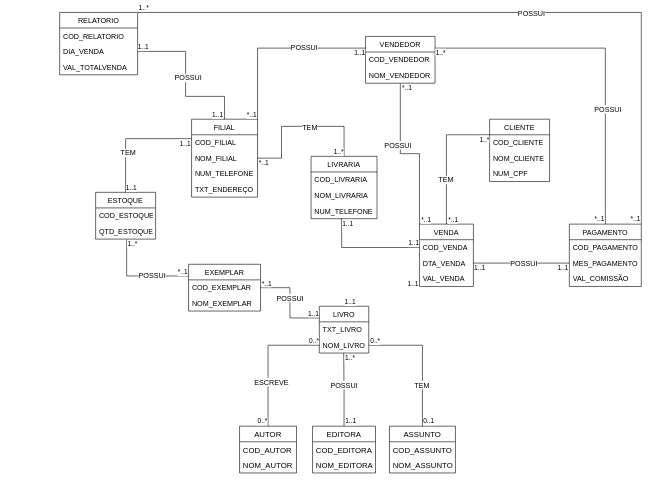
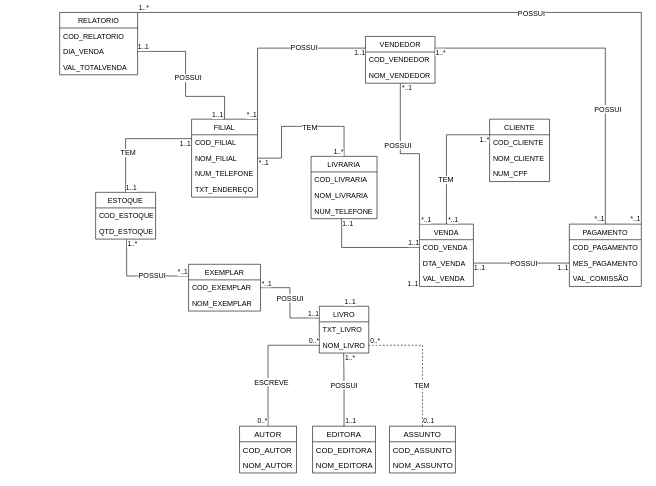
- <mxCell id="55" value="" style="endArrow=none;html=1;edgeStyle=orthogonalEdgeStyle;rounded=0;fontSize=12;exitX=0.5;exitY=0;exitDx=0;exitDy=0;entryX=1;entryY=0.5;entryDx=0;entryDy=0;" edge="1" parent="1" source="42" target="15"><mxGeometry relative="1" as="geometry"><mxPoint x="649" y="659" as="sourcePoint" /><mxPoint x="721" y="510" as="targetPoint" /></mxGeometry></mxCell>
+ <mxCell id="55" value="" style="endArrow=none;html=1;edgeStyle=orthogonalEdgeStyle;rounded=0;fontSize=12;exitX=0.5;exitY=0;exitDx=0;exitDy=0;entryX=1;entryY=0.5;entryDx=0;entryDy=0;dashed=1;" edge="1" parent="1" source="42" target="15"><mxGeometry relative="1" as="geometry"><mxPoint x="649" y="659" as="sourcePoint" /><mxPoint x="721" y="510" as="targetPoint" /></mxGeometry></mxCell>
